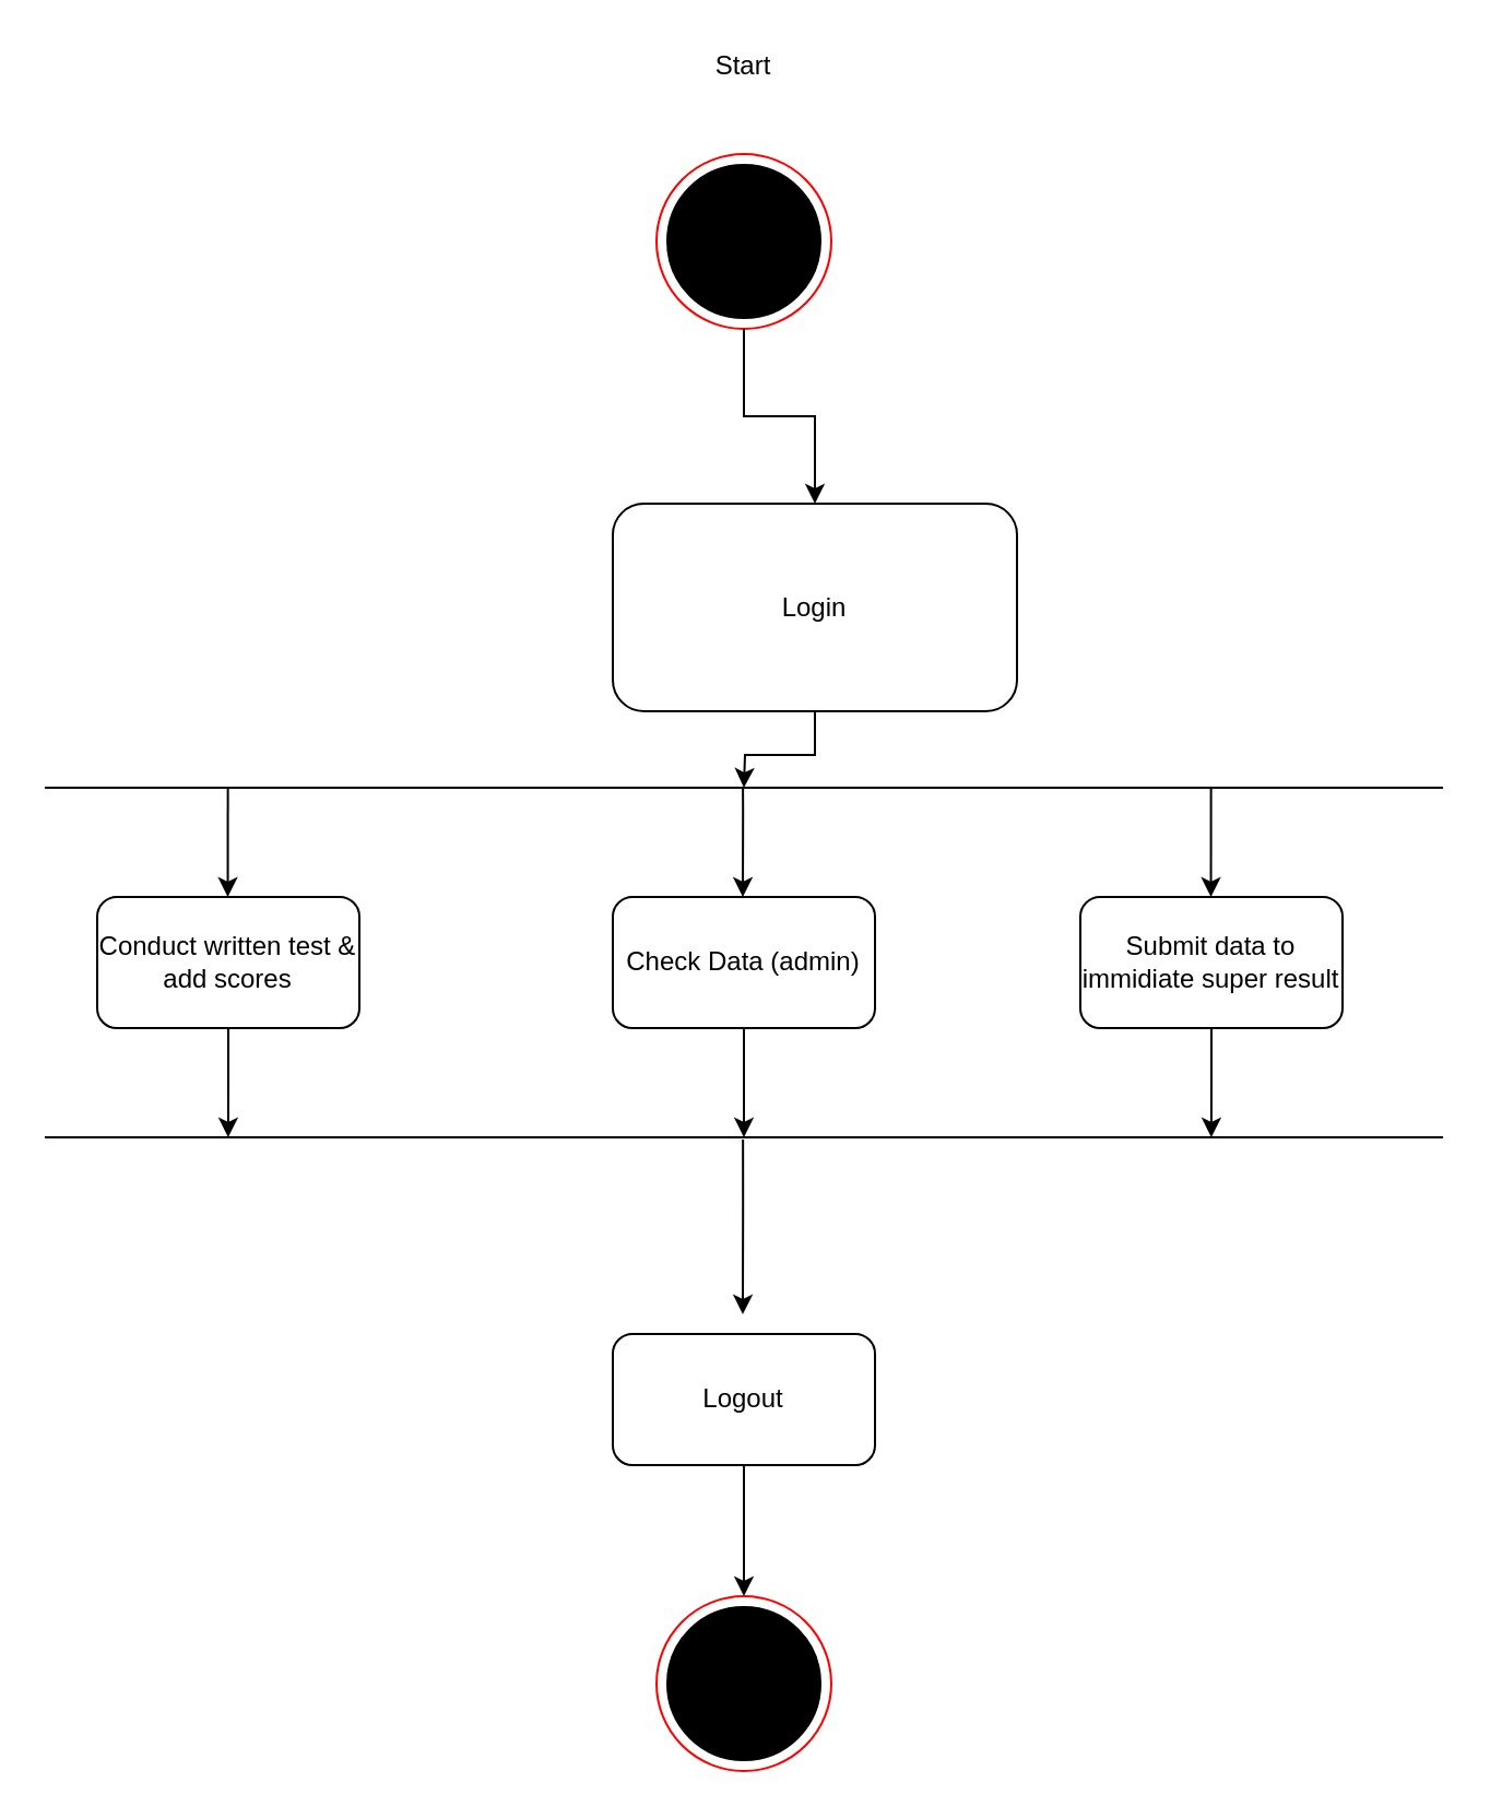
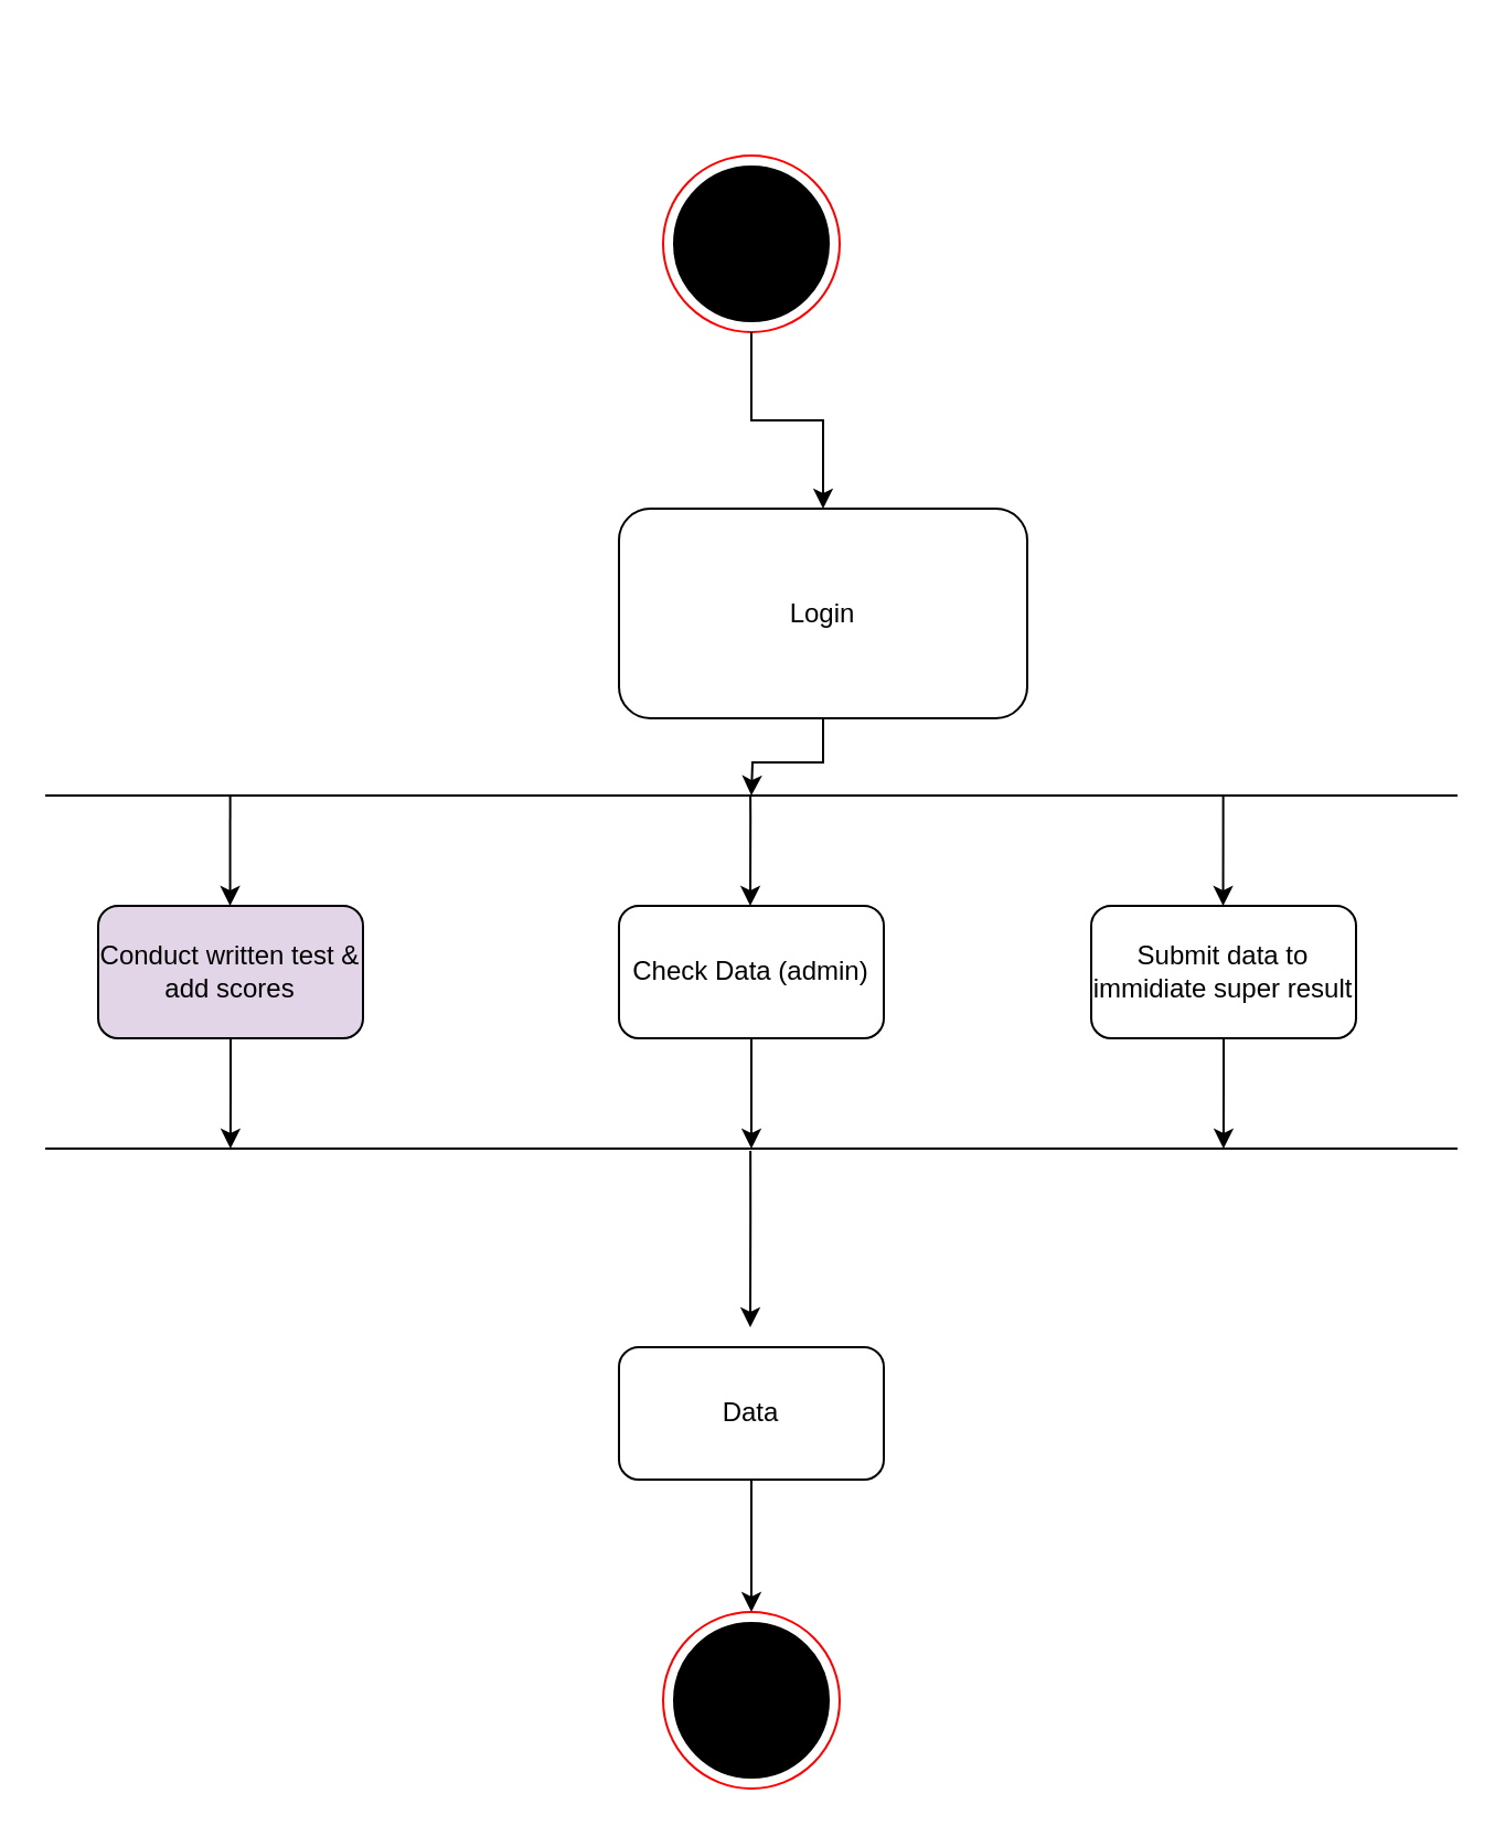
- <mxCell id="5" value="Start" style="text;html=1;strokeColor=none;fillColor=none;align=center;verticalAlign=middle;whiteSpace=wrap;rounded=0;" parent="1" vertex="1"><mxGeometry x="320" y="20" width="40" height="20" as="geometry" /></mxCell>
- <mxCell id="10" value="Conduct written test &amp;amp; add scores" style="rounded=1;whiteSpace=wrap;html=1;" parent="1" vertex="1"><mxGeometry x="44" y="410" width="120" height="60" as="geometry" /></mxCell>
+ <mxCell id="10" value="Conduct written test &amp;amp; add scores" style="rounded=1;whiteSpace=wrap;html=1;fillColor=#e1d5e7;" parent="1" vertex="1"><mxGeometry x="44" y="410" width="120" height="60" as="geometry" /></mxCell>
- <mxCell id="21" value="Logout" style="rounded=1;whiteSpace=wrap;html=1;" parent="1" vertex="1"><mxGeometry x="280" y="610" width="120" height="60" as="geometry" /></mxCell>
+ <mxCell id="21" value="Data" style="rounded=1;whiteSpace=wrap;html=1;" parent="1" vertex="1"><mxGeometry x="280" y="610" width="120" height="60" as="geometry" /></mxCell>
